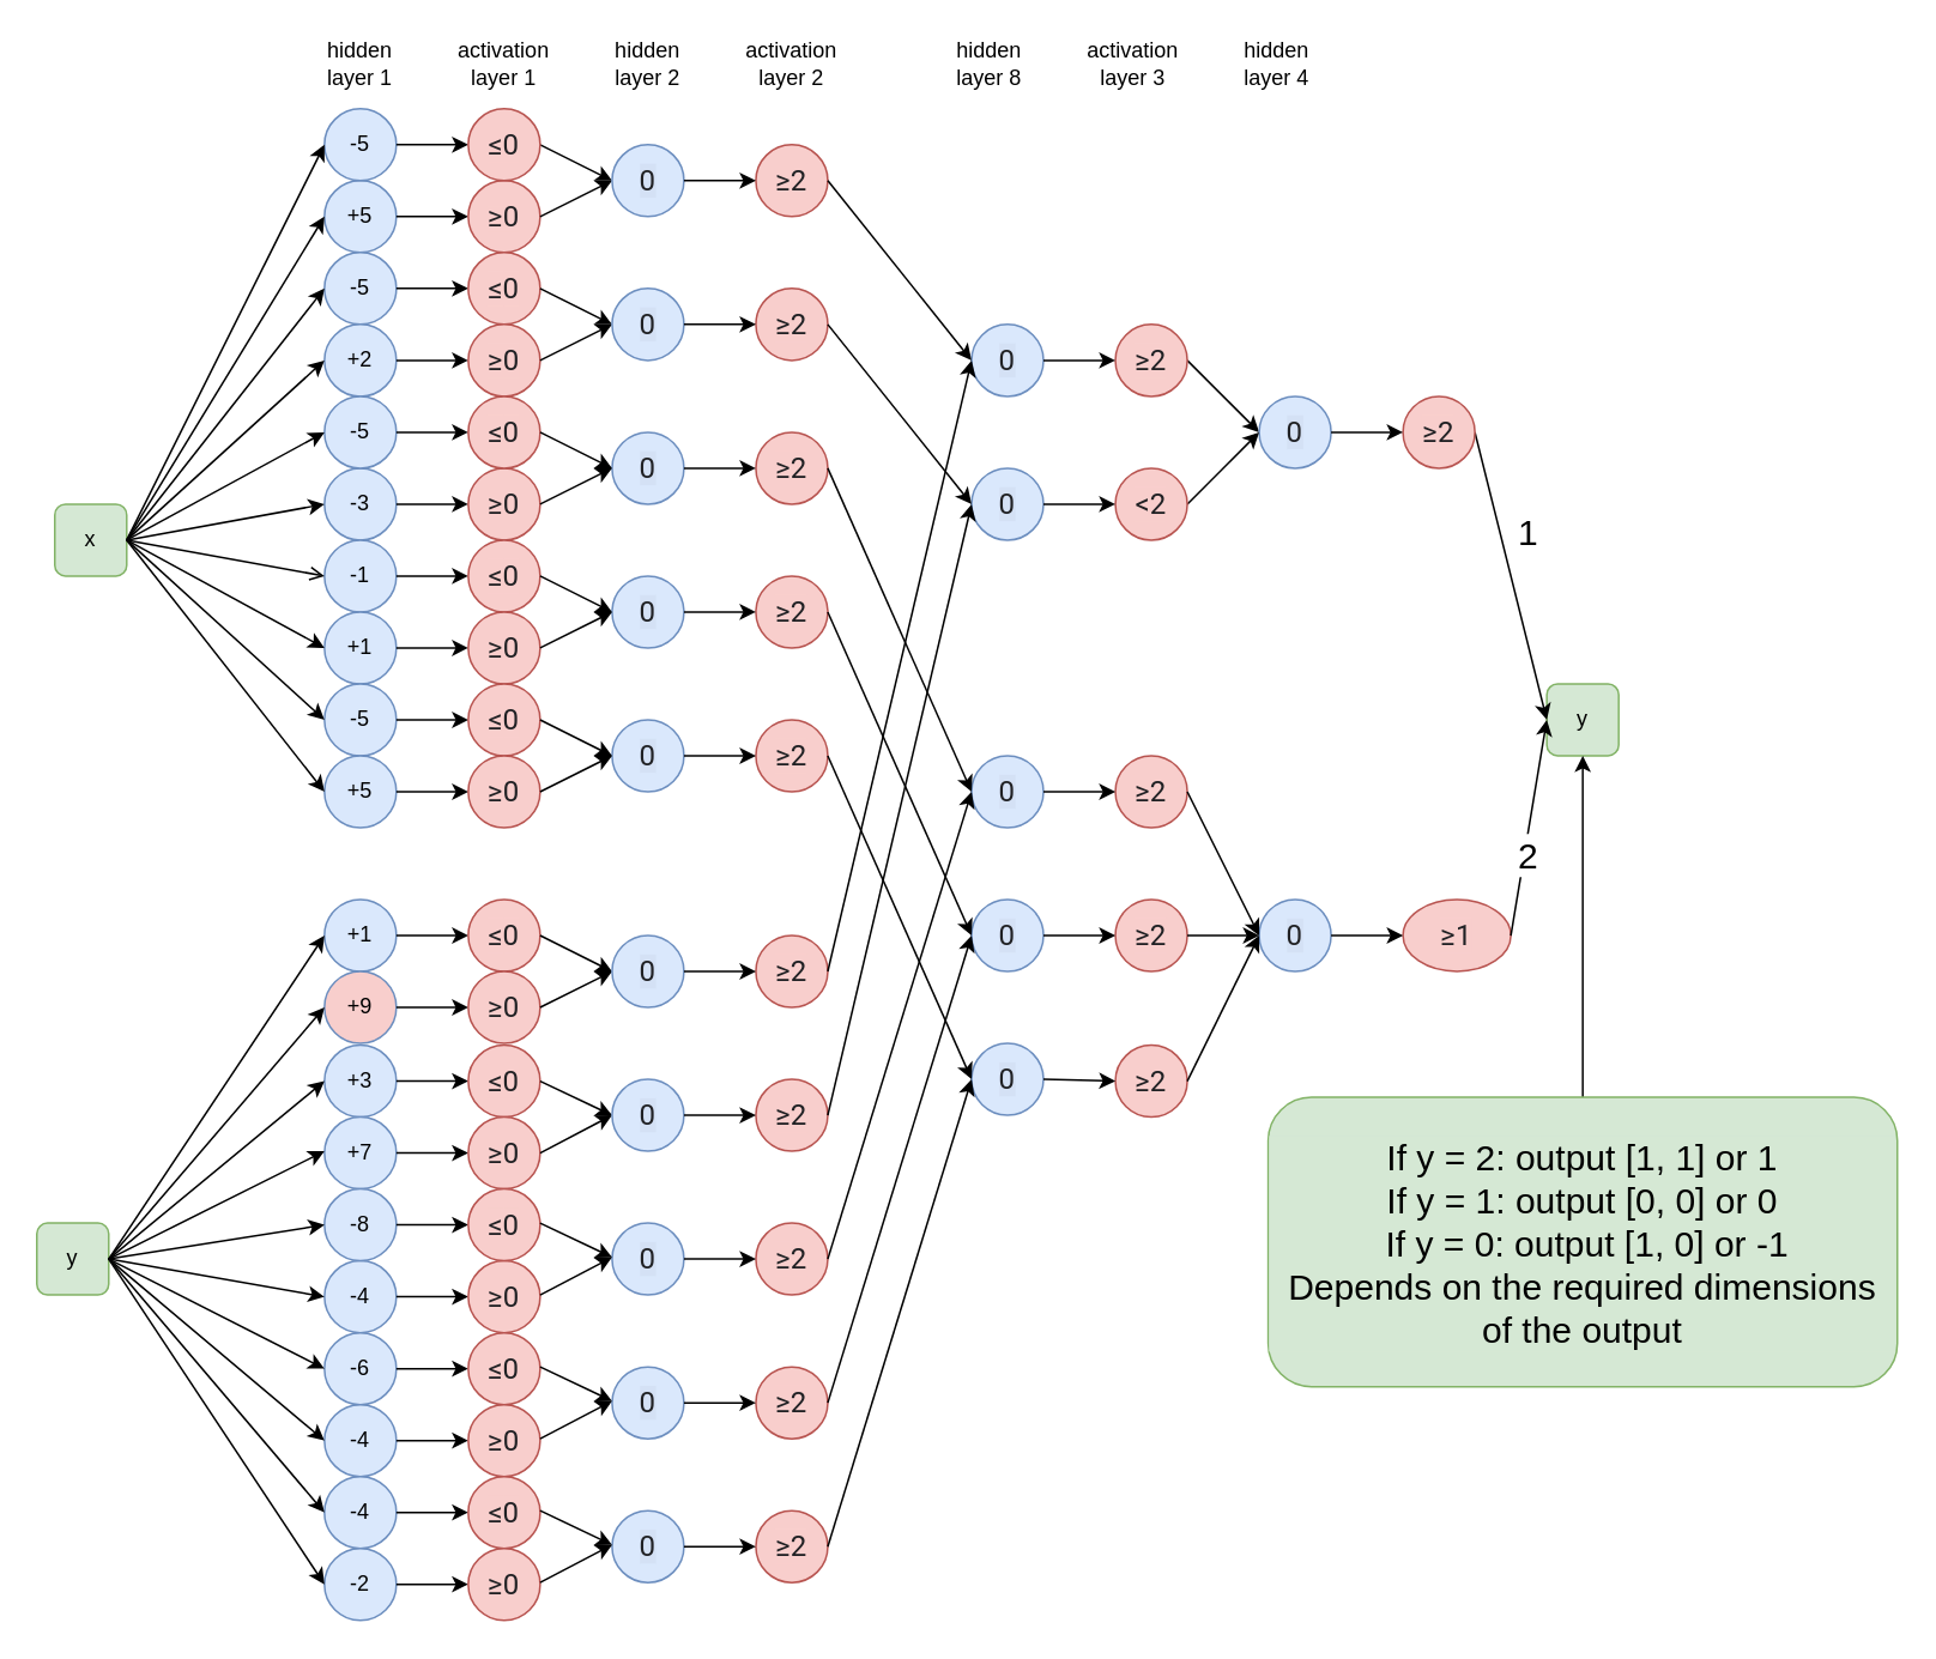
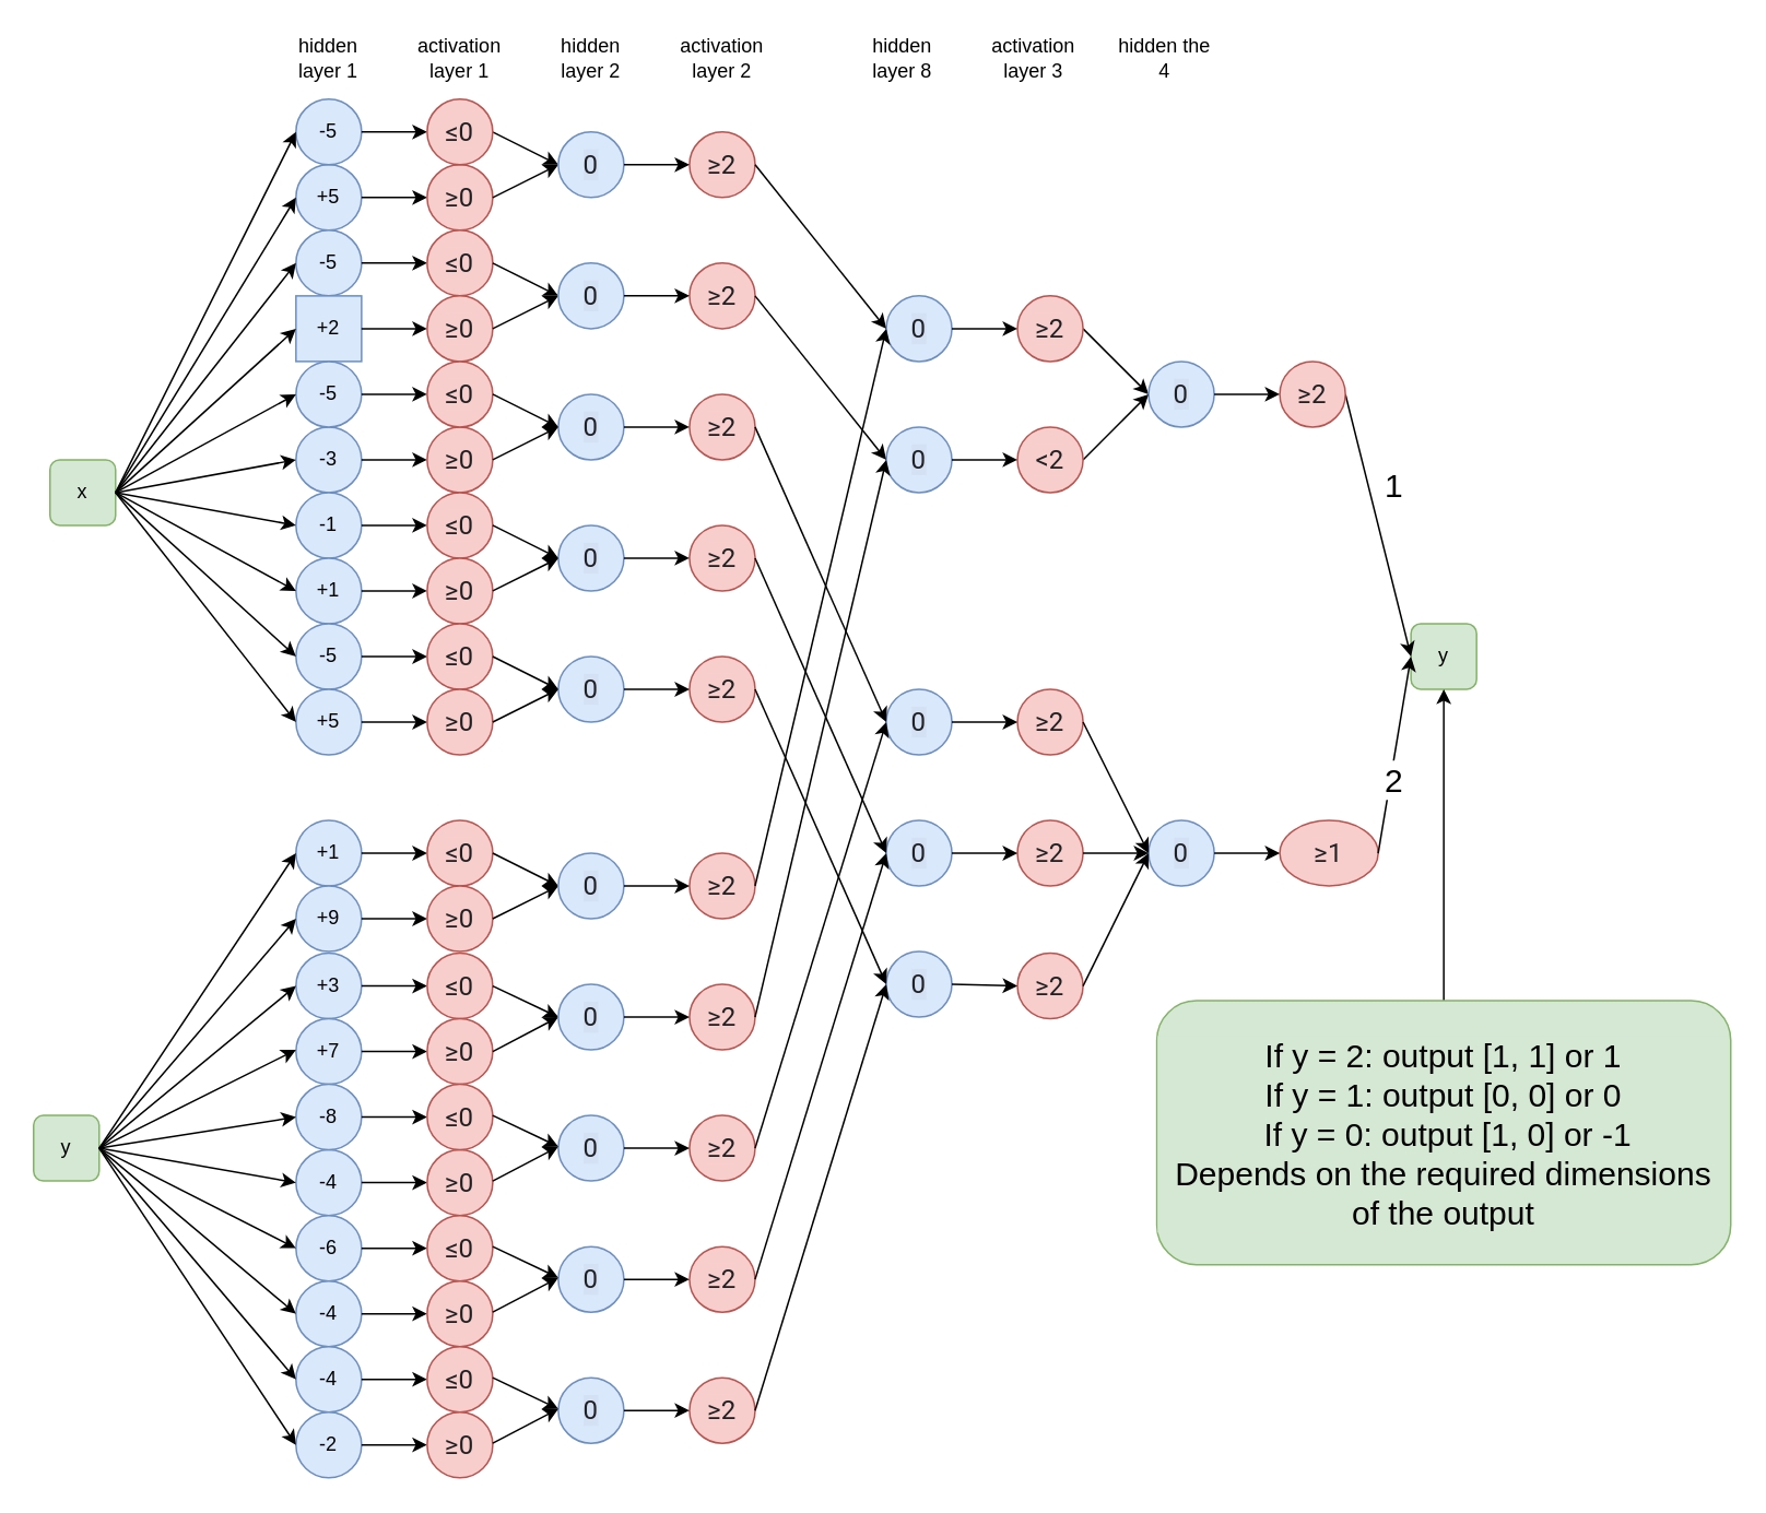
- <mxCell id="181" value="hidden layer 4" style="text;html=1;strokeColor=none;fillColor=none;align=center;verticalAlign=middle;whiteSpace=wrap;rounded=0;" vertex="1" parent="1"><mxGeometry x="680" y="20" width="60" height="30" as="geometry" /></mxCell>
+ <mxCell id="181" value="hidden the 4" style="text;html=1;strokeColor=none;fillColor=none;align=center;verticalAlign=middle;whiteSpace=wrap;rounded=0;" vertex="1" parent="1"><mxGeometry x="680" y="20" width="60" height="30" as="geometry" /></mxCell>
- <mxCell id="20" value="+2" style="ellipse;whiteSpace=wrap;html=1;aspect=fixed;fillColor=#dae8fc;strokeColor=#6c8ebf;" parent="1" vertex="1"><mxGeometry x="180" y="180" width="40" height="40" as="geometry" /></mxCell>
+ <mxCell id="20" value="+2" style="whiteSpace=wrap;html=1;aspect=fixed;fillColor=#dae8fc;strokeColor=#6c8ebf;rounded=0;" parent="1" vertex="1"><mxGeometry x="180" y="180" width="40" height="40" as="geometry" /></mxCell>
- <mxCell id="83" value="" style="endArrow=open;html=1;rounded=0;exitX=1;exitY=0.5;exitDx=0;exitDy=0;entryX=0;entryY=0.5;entryDx=0;entryDy=0;" edge="1" parent="1" source="2" target="64"><mxGeometry width="50" height="50" relative="1" as="geometry"><mxPoint x="120" y="290" as="sourcePoint" /><mxPoint x="160" y="300" as="targetPoint" /></mxGeometry></mxCell>
+ <mxCell id="83" value="" style="endArrow=classic;html=1;rounded=0;exitX=1;exitY=0.5;exitDx=0;exitDy=0;entryX=0;entryY=0.5;entryDx=0;entryDy=0;" edge="1" parent="1" source="2" target="64"><mxGeometry width="50" height="50" relative="1" as="geometry"><mxPoint x="120" y="290" as="sourcePoint" /><mxPoint x="160" y="300" as="targetPoint" /></mxGeometry></mxCell>
- <mxCell id="14" value="+9" style="ellipse;whiteSpace=wrap;html=1;aspect=fixed;fillColor=#f8cecc;strokeColor=#6c8ebf;" parent="1" vertex="1"><mxGeometry x="180" y="540" width="40" height="40" as="geometry" /></mxCell>
+ <mxCell id="14" value="+9" style="ellipse;whiteSpace=wrap;html=1;aspect=fixed;fillColor=#dae8fc;strokeColor=#6c8ebf;" parent="1" vertex="1"><mxGeometry x="180" y="540" width="40" height="40" as="geometry" /></mxCell>
